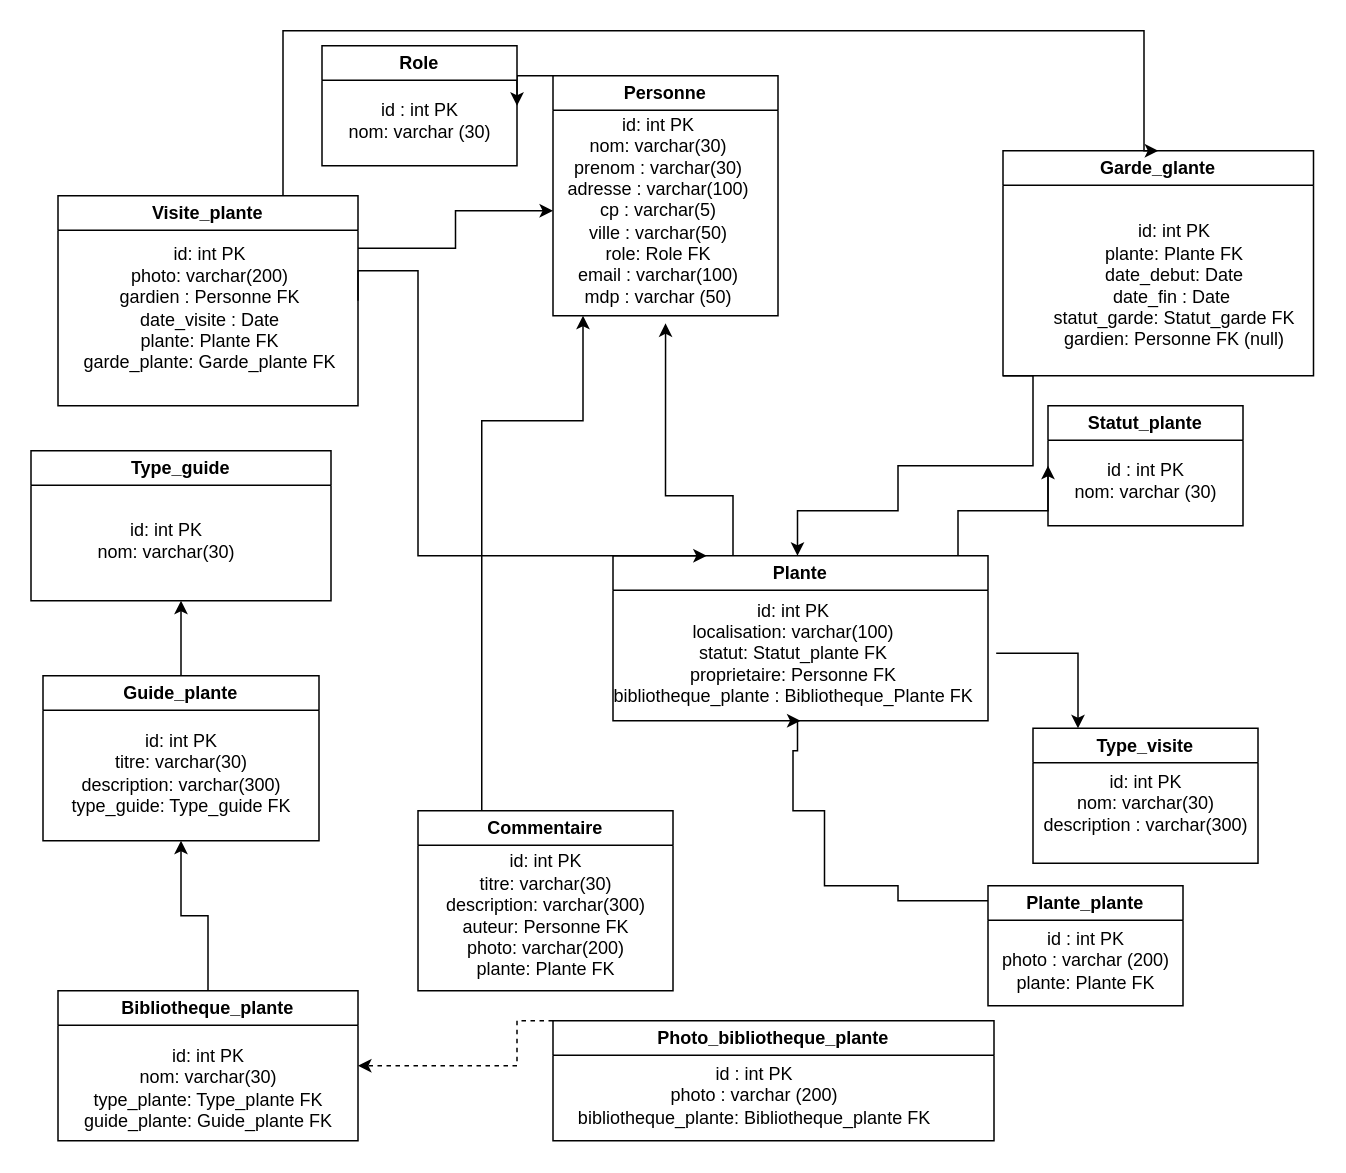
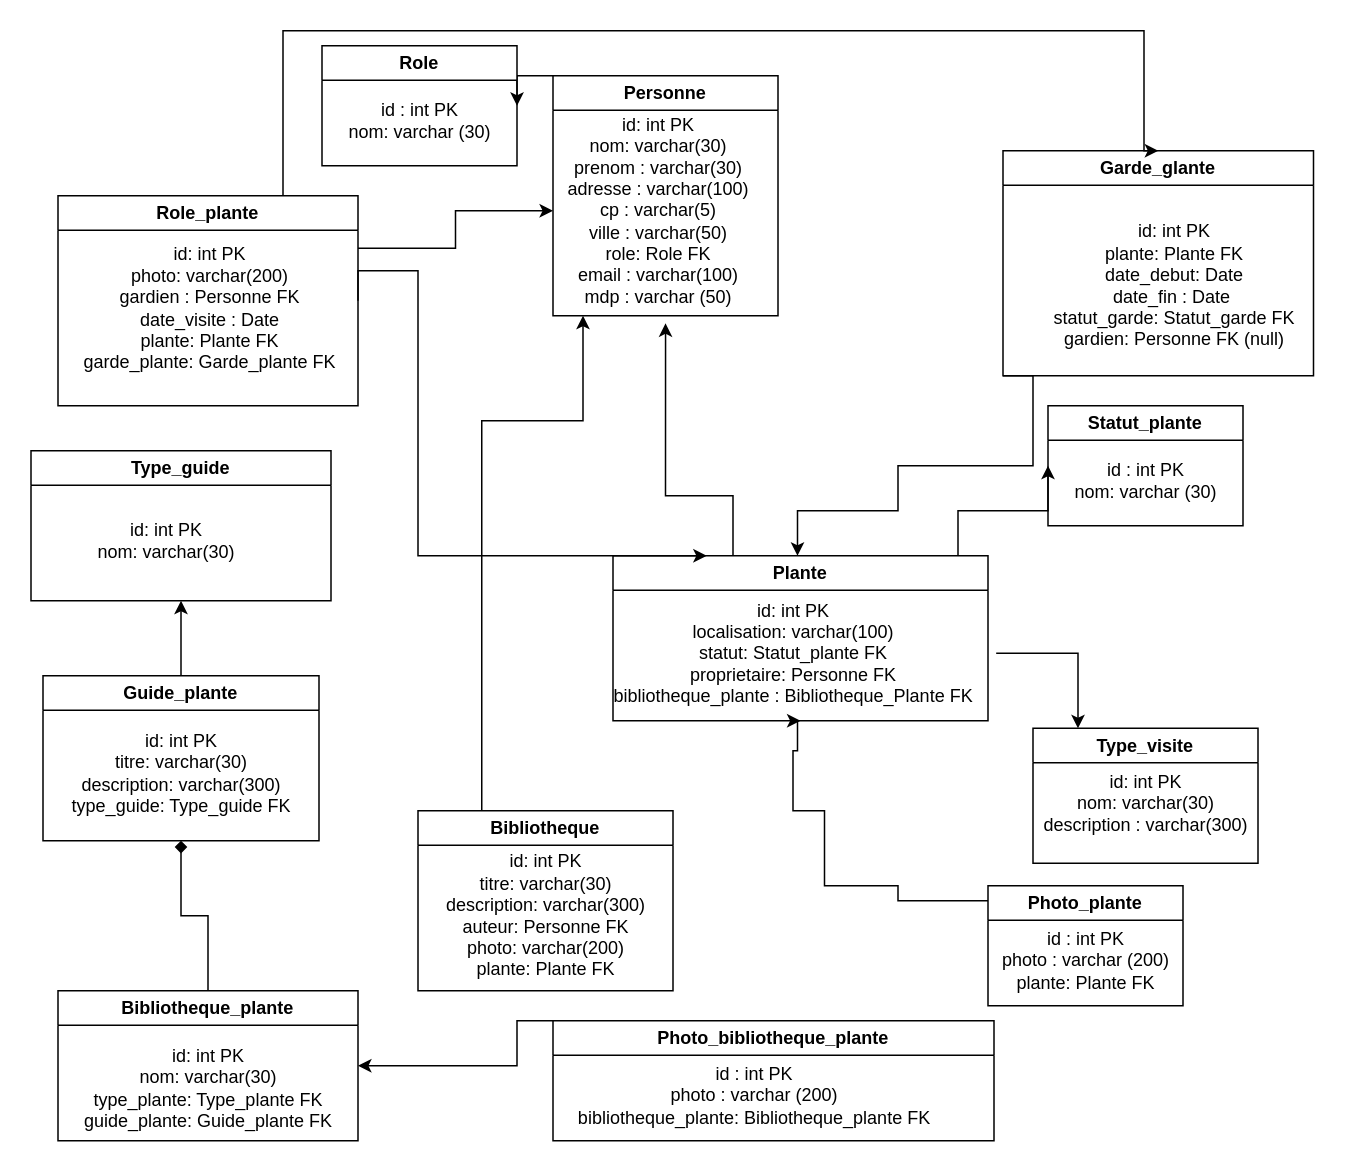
- <mxCell id="35" value="Visite_plante" style="swimlane;whiteSpace=wrap;html=1;" parent="1" vertex="1"><mxGeometry x="38" y="130" width="200" height="140" as="geometry" /></mxCell>
+ <mxCell id="35" value="Role_plante" style="swimlane;whiteSpace=wrap;html=1;" parent="1" vertex="1"><mxGeometry x="38" y="130" width="200" height="140" as="geometry" /></mxCell>
- <mxCell id="18" value="Commentaire" style="swimlane;whiteSpace=wrap;html=1;" parent="1" vertex="1"><mxGeometry x="278" y="540" width="170" height="120" as="geometry" /></mxCell>
+ <mxCell id="18" value="Bibliotheque" style="swimlane;whiteSpace=wrap;html=1;" parent="1" vertex="1"><mxGeometry x="278" y="540" width="170" height="120" as="geometry" /></mxCell>
- <mxCell id="14" style="edgeStyle=orthogonalEdgeStyle;rounded=0;orthogonalLoop=1;jettySize=auto;html=1;exitX=0.5;exitY=0;exitDx=0;exitDy=0;entryX=0.5;entryY=1;entryDx=0;entryDy=0;" parent="1" source="15" target="21" edge="1"><mxGeometry relative="1" as="geometry" /></mxCell>
+ <mxCell id="14" style="edgeStyle=orthogonalEdgeStyle;rounded=0;orthogonalLoop=1;jettySize=auto;html=1;exitX=0.5;exitY=0;exitDx=0;exitDy=0;entryX=0.5;entryY=1;entryDx=0;entryDy=0;endArrow=diamond;" parent="1" source="15" target="21" edge="1"><mxGeometry relative="1" as="geometry" /></mxCell>
- <mxCell id="12" value="Plante_plante" style="swimlane;whiteSpace=wrap;html=1;" parent="1" vertex="1"><mxGeometry x="658" y="590" width="130" height="80" as="geometry" /></mxCell>
+ <mxCell id="12" value="Photo_plante" style="swimlane;whiteSpace=wrap;html=1;" parent="1" vertex="1"><mxGeometry x="658" y="590" width="130" height="80" as="geometry" /></mxCell>
- <mxCell id="27" style="edgeStyle=orthogonalEdgeStyle;rounded=0;orthogonalLoop=1;jettySize=auto;html=1;exitX=0;exitY=0;exitDx=0;exitDy=0;entryX=1;entryY=0.5;entryDx=0;entryDy=0;dashed=1;" parent="1" source="28" target="15" edge="1"><mxGeometry relative="1" as="geometry"><Array as="points"><mxPoint x="344" y="710" /></Array></mxGeometry></mxCell>
+ <mxCell id="27" style="edgeStyle=orthogonalEdgeStyle;rounded=0;orthogonalLoop=1;jettySize=auto;html=1;exitX=0;exitY=0;exitDx=0;exitDy=0;entryX=1;entryY=0.5;entryDx=0;entryDy=0;" parent="1" source="28" target="15" edge="1"><mxGeometry relative="1" as="geometry"><Array as="points"><mxPoint x="344" y="710" /></Array></mxGeometry></mxCell>
